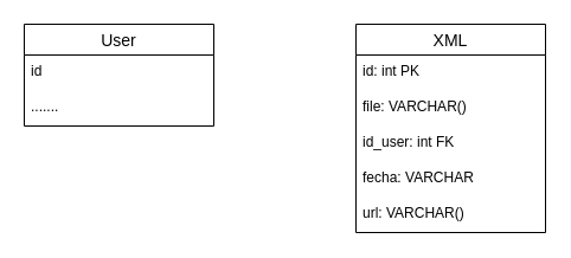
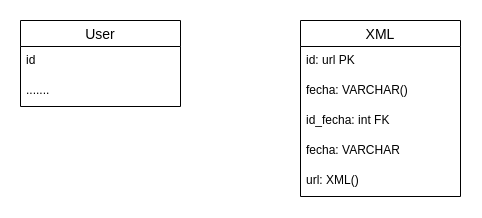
- <mxCell id="6" value="id: int PK" style="text;strokeColor=none;fillColor=none;spacingLeft=4;spacingRight=4;overflow=hidden;rotatable=0;points=[[0,0.5],[1,0.5]];portConstraint=eastwest;fontSize=12;" vertex="1" parent="5"><mxGeometry y="26" width="160" height="30" as="geometry" /></mxCell>
+ <mxCell id="6" value="id: url PK" style="text;strokeColor=none;fillColor=none;spacingLeft=4;spacingRight=4;overflow=hidden;rotatable=0;points=[[0,0.5],[1,0.5]];portConstraint=eastwest;fontSize=12;" vertex="1" parent="5"><mxGeometry y="26" width="160" height="30" as="geometry" /></mxCell>
- <mxCell id="7" value="file: VARCHAR()" style="text;strokeColor=none;fillColor=none;spacingLeft=4;spacingRight=4;overflow=hidden;rotatable=0;points=[[0,0.5],[1,0.5]];portConstraint=eastwest;fontSize=12;" vertex="1" parent="5"><mxGeometry y="56" width="160" height="30" as="geometry" /></mxCell>
+ <mxCell id="7" value="fecha: VARCHAR()" style="text;strokeColor=none;fillColor=none;spacingLeft=4;spacingRight=4;overflow=hidden;rotatable=0;points=[[0,0.5],[1,0.5]];portConstraint=eastwest;fontSize=12;" vertex="1" parent="5"><mxGeometry y="56" width="160" height="30" as="geometry" /></mxCell>
- <mxCell id="8" value="id_user: int FK" style="text;strokeColor=none;fillColor=none;spacingLeft=4;spacingRight=4;overflow=hidden;rotatable=0;points=[[0,0.5],[1,0.5]];portConstraint=eastwest;fontSize=12;" vertex="1" parent="5"><mxGeometry y="86" width="160" height="30" as="geometry" /></mxCell>
+ <mxCell id="8" value="id_fecha: int FK" style="text;strokeColor=none;fillColor=none;spacingLeft=4;spacingRight=4;overflow=hidden;rotatable=0;points=[[0,0.5],[1,0.5]];portConstraint=eastwest;fontSize=12;" vertex="1" parent="5"><mxGeometry y="86" width="160" height="30" as="geometry" /></mxCell>
- <mxCell id="10" value="url: VARCHAR()" style="text;strokeColor=none;fillColor=none;spacingLeft=4;spacingRight=4;overflow=hidden;rotatable=0;points=[[0,0.5],[1,0.5]];portConstraint=eastwest;fontSize=12;" vertex="1" parent="5"><mxGeometry y="146" width="160" height="30" as="geometry" /></mxCell>
+ <mxCell id="10" value="url: XML()" style="text;strokeColor=none;fillColor=none;spacingLeft=4;spacingRight=4;overflow=hidden;rotatable=0;points=[[0,0.5],[1,0.5]];portConstraint=eastwest;fontSize=12;" vertex="1" parent="5"><mxGeometry y="146" width="160" height="30" as="geometry" /></mxCell>
